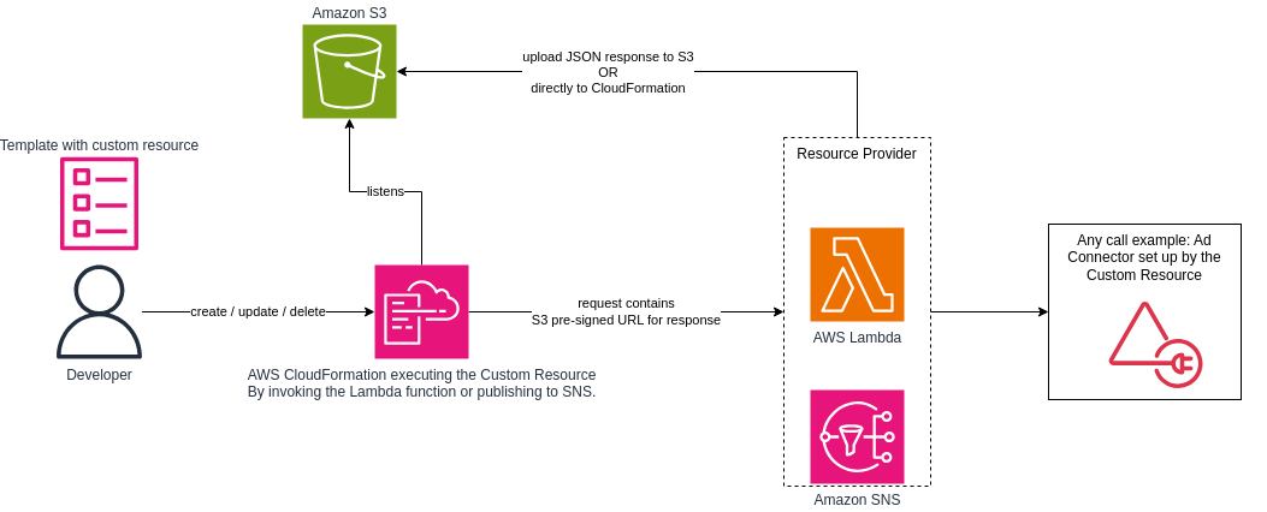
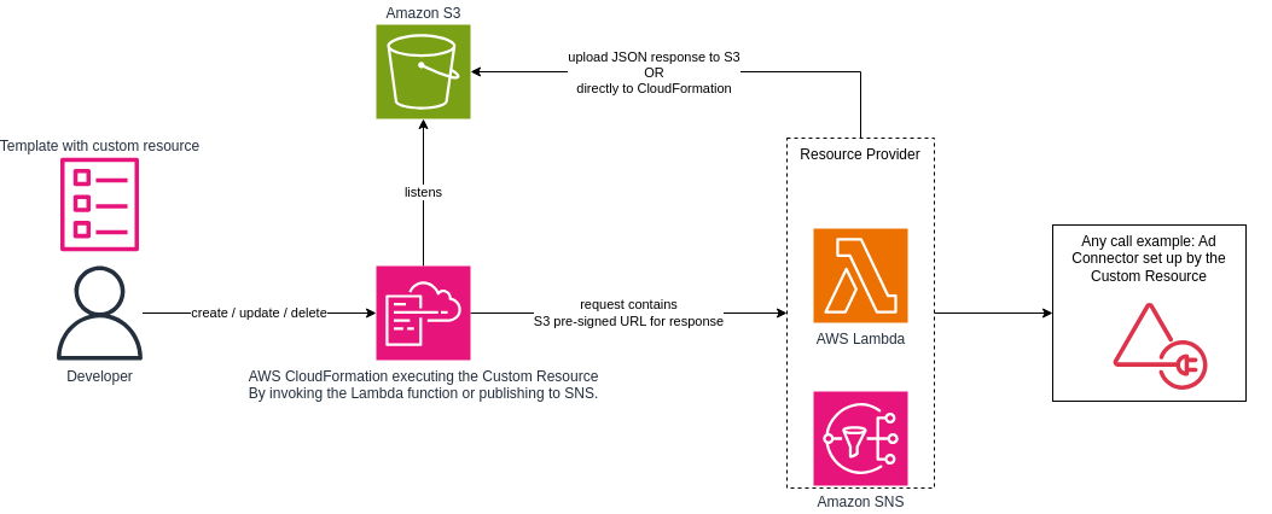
- <mxCell id="5" value="Amazon S3" style="sketch=0;points=[[0,0,0],[0.25,0,0],[0.5,0,0],[0.75,0,0],[1,0,0],[0,1,0],[0.25,1,0],[0.5,1,0],[0.75,1,0],[1,1,0],[0,0.25,0],[0,0.5,0],[0,0.75,0],[1,0.25,0],[1,0.5,0],[1,0.75,0]];outlineConnect=0;fontColor=#232F3E;fillColor=#7AA116;strokeColor=#ffffff;dashed=0;verticalLabelPosition=top;verticalAlign=bottom;align=center;html=1;fontSize=12;fontStyle=0;aspect=fixed;shape=mxgraph.aws4.resourceIcon;resIcon=mxgraph.aws4.s3;labelPosition=center;" vertex="1" parent="1"><mxGeometry x="228" y="20" width="78" height="78" as="geometry" /></mxCell>
+ <mxCell id="5" value="Amazon S3" style="sketch=0;points=[[0,0,0],[0.25,0,0],[0.5,0,0],[0.75,0,0],[1,0,0],[0,1,0],[0.25,1,0],[0.5,1,0],[0.75,1,0],[1,1,0],[0,0.25,0],[0,0.5,0],[0,0.75,0],[1,0.25,0],[1,0.5,0],[1,0.75,0]];outlineConnect=0;fontColor=#232F3E;fillColor=#7AA116;strokeColor=#ffffff;dashed=0;verticalLabelPosition=top;verticalAlign=bottom;align=center;html=1;fontSize=12;fontStyle=0;aspect=fixed;shape=mxgraph.aws4.resourceIcon;resIcon=mxgraph.aws4.s3;labelPosition=center;" vertex="1" parent="1"><mxGeometry x="288" y="20" width="78" height="78" as="geometry" /></mxCell>
